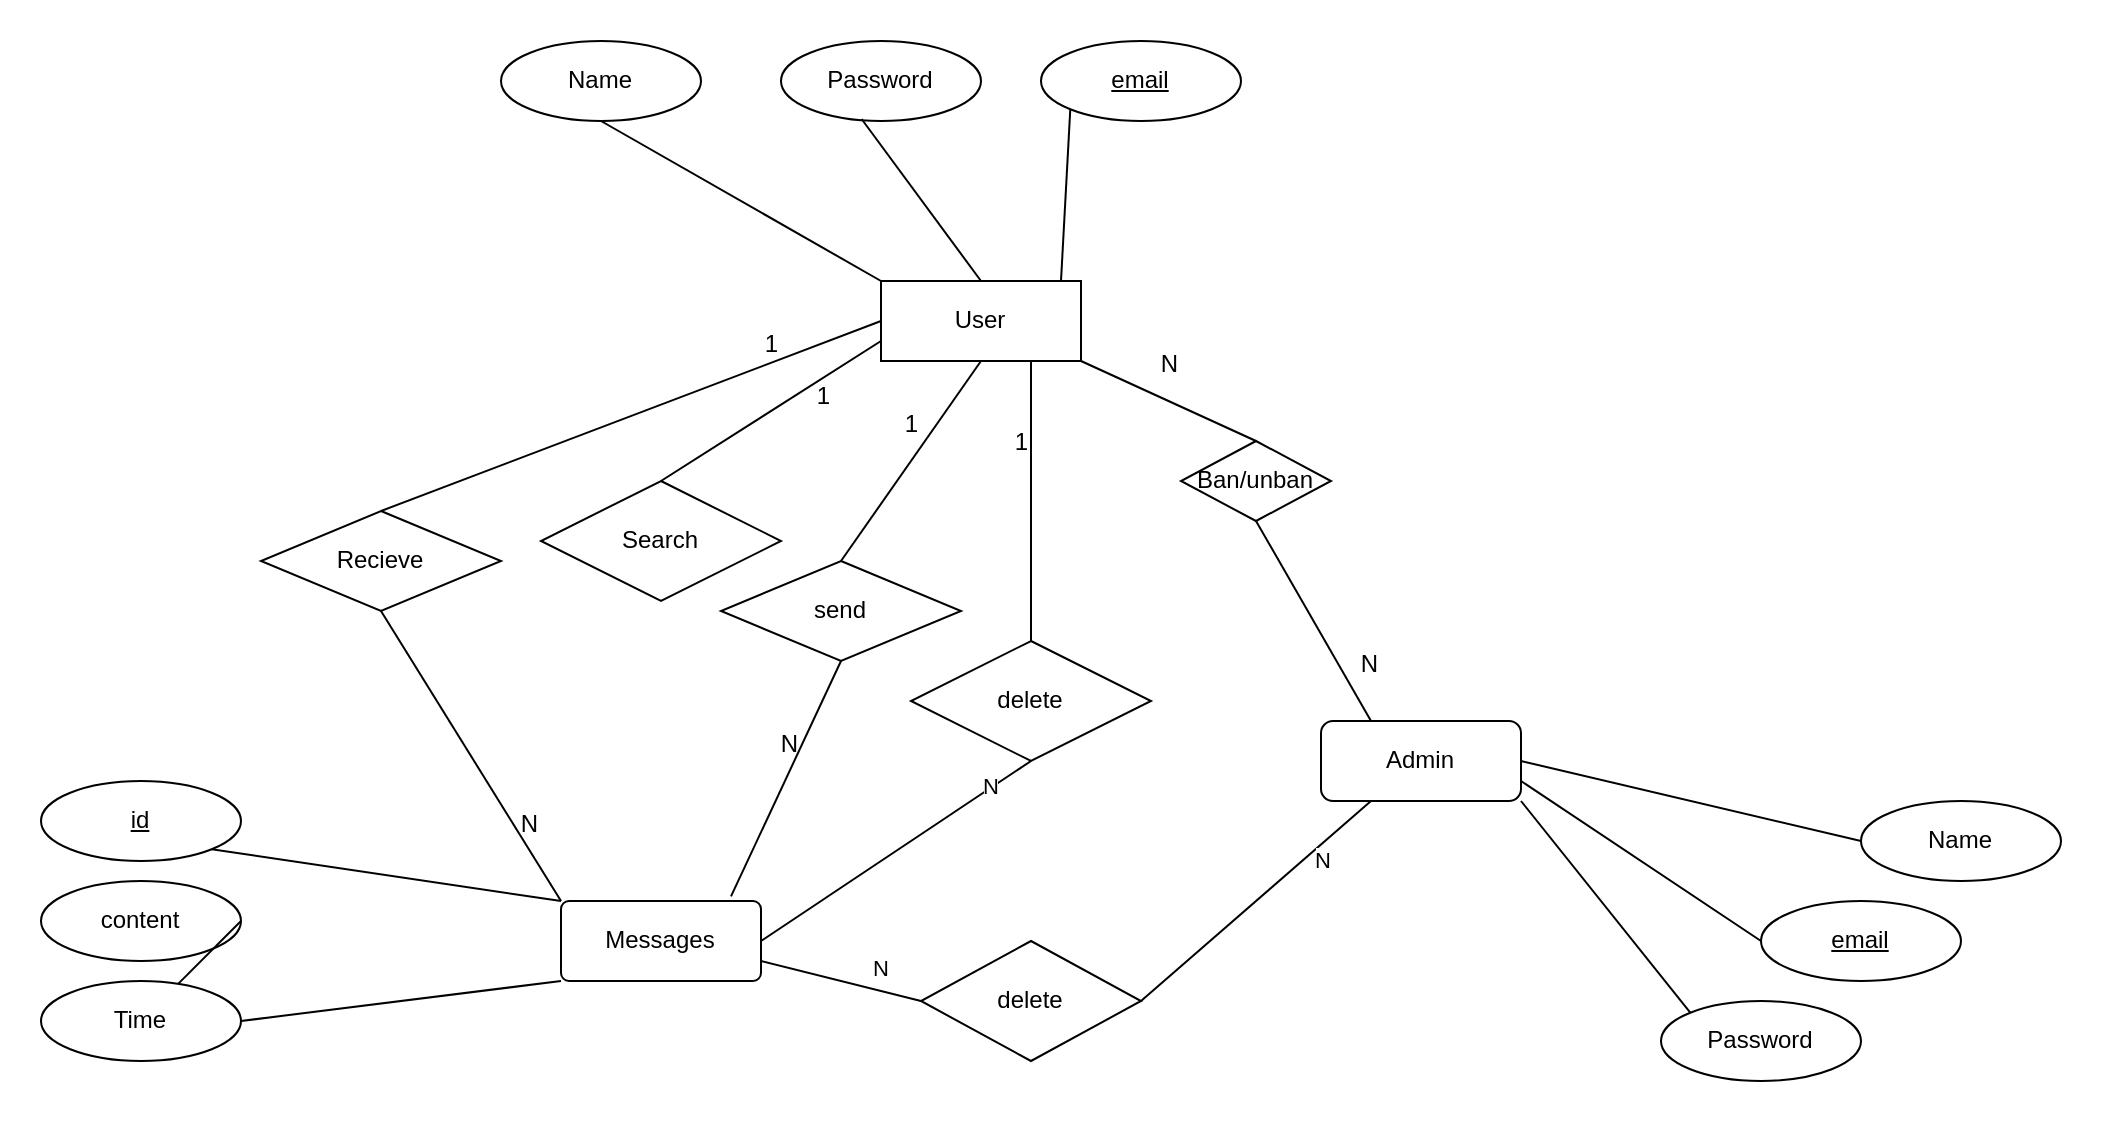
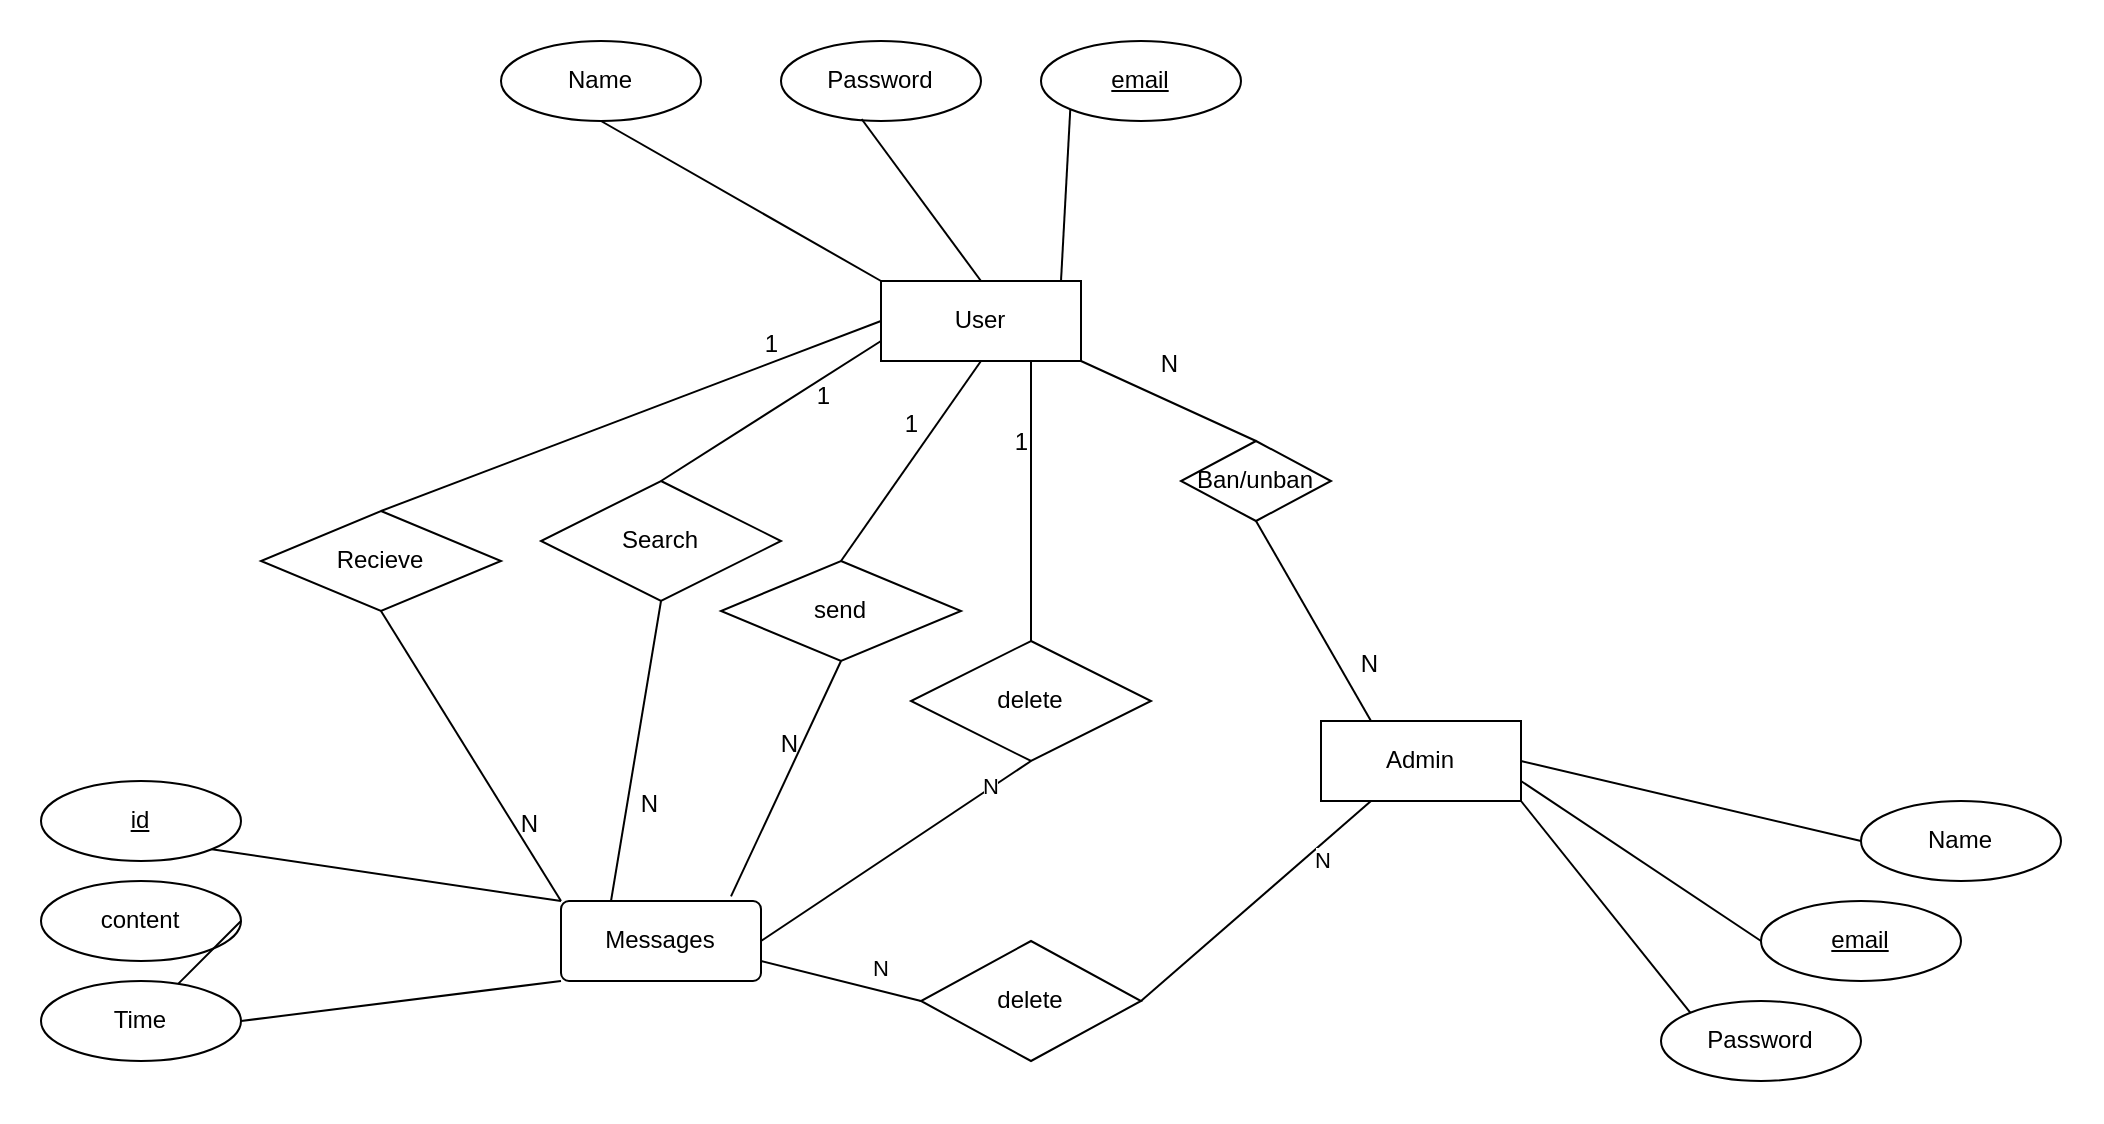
+ <mxCell id="39" value="" style="endArrow=none;html=1;rounded=0;exitX=0.5;exitY=1;exitDx=0;exitDy=0;entryX=0.25;entryY=0;entryDx=0;entryDy=0;" parent="1" source="36" target="20" edge="1"><mxGeometry relative="1" as="geometry"><mxPoint x="300" y="300" as="sourcePoint" /><mxPoint x="460" y="300" as="targetPoint" /></mxGeometry></mxCell>
+ <mxCell id="40" value="N" style="resizable=0;html=1;whiteSpace=wrap;align=right;verticalAlign=bottom;" parent="39" connectable="0" vertex="1"><mxGeometry x="1" relative="1" as="geometry"><mxPoint x="25" y="-40" as="offset" /></mxGeometry></mxCell>
- <mxCell id="6" value="Admin" style="whiteSpace=wrap;html=1;align=center;rounded=1;" parent="1" vertex="1"><mxGeometry x="660" y="360" width="100" height="40" as="geometry" /></mxCell>
+ <mxCell id="6" value="Admin" style="whiteSpace=wrap;html=1;align=center;" parent="1" vertex="1"><mxGeometry x="660" y="360" width="100" height="40" as="geometry" /></mxCell>
